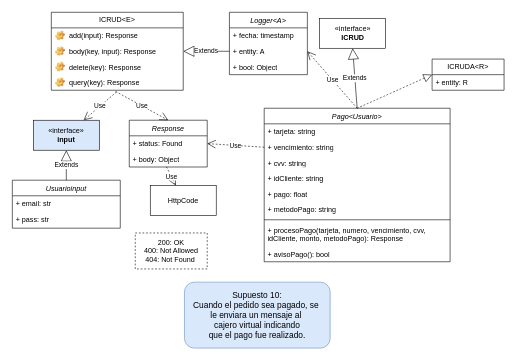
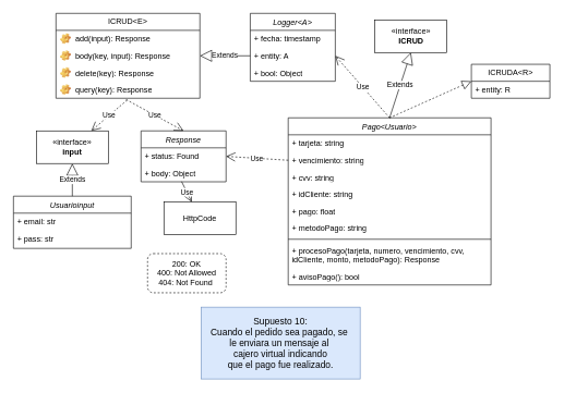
- <mxCell id="30" value="«interface»&lt;br&gt;&lt;b&gt;ICRUD&lt;/b&gt;" style="html=1;whiteSpace=wrap;" vertex="1" parent="1"><mxGeometry x="532.5" y="30" width="110" height="50" as="geometry" /></mxCell>
+ <mxCell id="30" value="«interface»&lt;br&gt;&lt;b&gt;ICRUD&lt;/b&gt;" style="html=1;whiteSpace=wrap;" vertex="1" parent="1"><mxGeometry x="572.5" y="30" width="110" height="50" as="geometry" /></mxCell>
- <mxCell id="18" value="«interface»&lt;br&gt;&lt;b&gt;input&lt;/b&gt;" style="html=1;whiteSpace=wrap;fillColor=#dae8fc;" vertex="1" parent="1"><mxGeometry x="55" y="200" width="110" height="50" as="geometry" /></mxCell>
+ <mxCell id="18" value="«interface»&lt;br&gt;&lt;b&gt;input&lt;/b&gt;" style="html=1;whiteSpace=wrap;" vertex="1" parent="1"><mxGeometry x="55" y="200" width="110" height="50" as="geometry" /></mxCell>
- <mxCell id="29" value="Use" style="endArrow=open;endSize=12;dashed=1;html=1;rounded=0;exitX=0.477;exitY=0.985;exitDx=0;exitDy=0;exitPerimeter=0;" edge="1" parent="1" source="26" target="28"><mxGeometry width="160" relative="1" as="geometry"><mxPoint x="510" y="280" as="sourcePoint" /><mxPoint x="455" y="327" as="targetPoint" /></mxGeometry></mxCell>
+ <mxCell id="29" value="Use" style="endArrow=open;endSize=12;dashed=0;html=1;rounded=0;exitX=0.477;exitY=0.985;exitDx=0;exitDy=0;exitPerimeter=0;" edge="1" parent="1" source="26" target="28"><mxGeometry width="160" relative="1" as="geometry"><mxPoint x="510" y="280" as="sourcePoint" /><mxPoint x="455" y="327" as="targetPoint" /></mxGeometry></mxCell>
- <mxCell id="33" value="200: OK&lt;div&gt;400: Not Allowed&lt;/div&gt;&lt;div&gt;&lt;div&gt;404: Not Found&amp;nbsp;&lt;/div&gt;&lt;/div&gt;" style="html=1;whiteSpace=wrap;dashed=1;" vertex="1" parent="1"><mxGeometry x="225" y="388" width="120" height="60" as="geometry" /></mxCell>
+ <mxCell id="33" value="200: OK&lt;div&gt;400: Not Allowed&lt;/div&gt;&lt;div&gt;&lt;div&gt;404: Not Found&amp;nbsp;&lt;/div&gt;&lt;/div&gt;" style="html=1;whiteSpace=wrap;dashed=1;rounded=1;" vertex="1" parent="1"><mxGeometry x="225" y="388" width="120" height="60" as="geometry" /></mxCell>
- <mxCell id="2" value="&lt;font style=&quot;font-size: 14px;&quot;&gt;&amp;nbsp;Supuesto 10:&amp;nbsp;&lt;/font&gt;&lt;div&gt;&lt;div&gt;&lt;font style=&quot;font-size: 14px;&quot;&gt;Cuando el pedido sea pagado, se&amp;nbsp;&lt;/font&gt;&lt;/div&gt;&lt;div&gt;&lt;font style=&quot;font-size: 14px;&quot;&gt;le enviara un mensaje al&amp;nbsp;&lt;/font&gt;&lt;/div&gt;&lt;div&gt;&lt;font style=&quot;font-size: 14px;&quot;&gt;cajero virtual&amp;nbsp;&lt;/font&gt;&lt;span style=&quot;font-size: 14px; background-color: transparent; color: light-dark(rgb(0, 0, 0), rgb(255, 255, 255));&quot;&gt;indicando&lt;/span&gt;&lt;/div&gt;&lt;div&gt;&lt;font style=&quot;font-size: 14px;&quot;&gt;que el pago fue realizado.&lt;/font&gt;&lt;/div&gt;&lt;/div&gt;" style="html=1;whiteSpace=wrap;fillColor=#dae8fc;strokeColor=#6c8ebf;rounded=1;" vertex="1" parent="1"><mxGeometry x="307" y="470" width="243" height="110" as="geometry" /></mxCell>
+ <mxCell id="2" value="&lt;font style=&quot;font-size: 14px;&quot;&gt;&amp;nbsp;Supuesto 10:&amp;nbsp;&lt;/font&gt;&lt;div&gt;&lt;div&gt;&lt;font style=&quot;font-size: 14px;&quot;&gt;Cuando el pedido sea pagado, se&amp;nbsp;&lt;/font&gt;&lt;/div&gt;&lt;div&gt;&lt;font style=&quot;font-size: 14px;&quot;&gt;le enviara un mensaje al&amp;nbsp;&lt;/font&gt;&lt;/div&gt;&lt;div&gt;&lt;font style=&quot;font-size: 14px;&quot;&gt;cajero virtual&amp;nbsp;&lt;/font&gt;&lt;span style=&quot;font-size: 14px; background-color: transparent; color: light-dark(rgb(0, 0, 0), rgb(255, 255, 255));&quot;&gt;indicando&lt;/span&gt;&lt;/div&gt;&lt;div&gt;&lt;font style=&quot;font-size: 14px;&quot;&gt;que el pago fue realizado.&lt;/font&gt;&lt;/div&gt;&lt;/div&gt;" style="html=1;whiteSpace=wrap;fillColor=#dae8fc;strokeColor=#6c8ebf;" vertex="1" parent="1"><mxGeometry x="307" y="470" width="243" height="110" as="geometry" /></mxCell>
